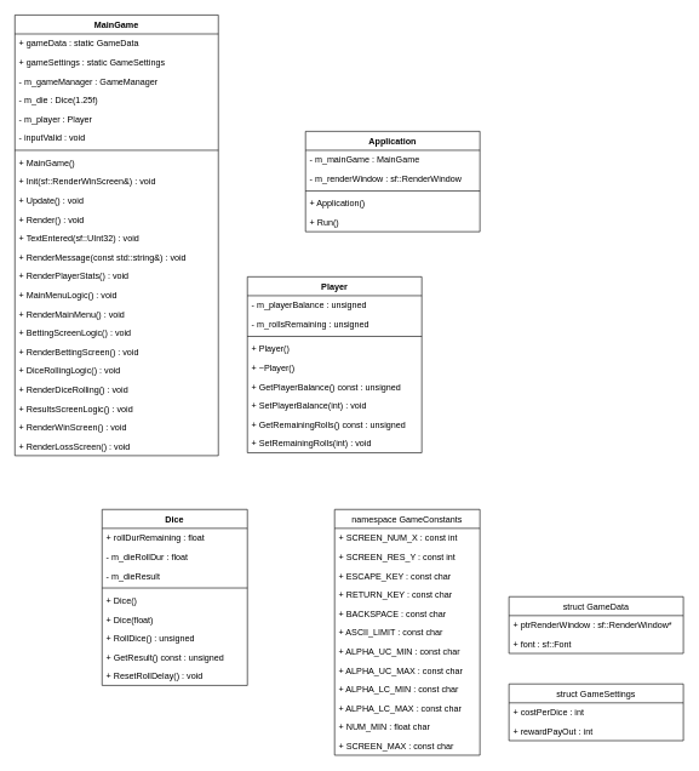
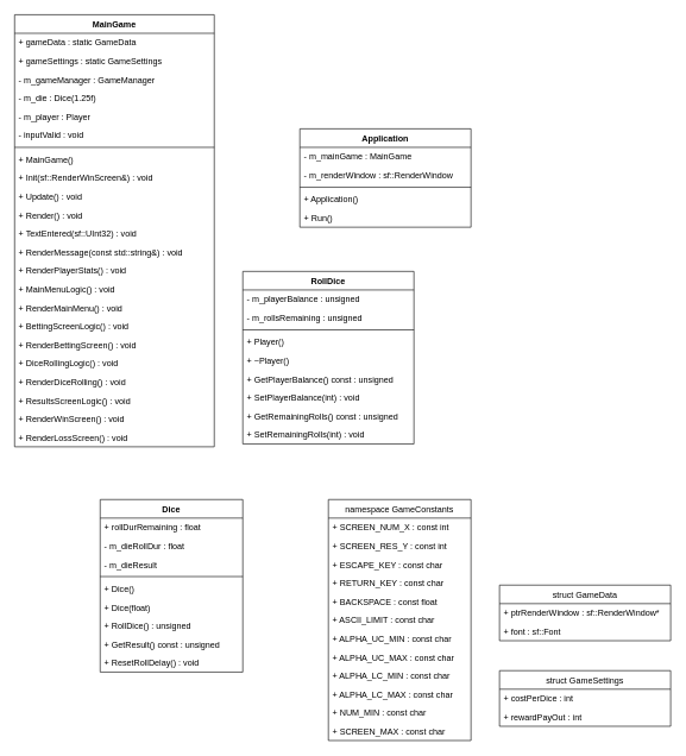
- <mxCell id="32" value="Player" style="swimlane;fontStyle=1;align=center;verticalAlign=top;childLayout=stackLayout;horizontal=1;startSize=26;horizontalStack=0;resizeParent=1;resizeParentMax=0;resizeLast=0;collapsible=1;marginBottom=0;" parent="1" vertex="1"><mxGeometry x="340" y="380" width="240" height="242" as="geometry" /></mxCell>
+ <mxCell id="32" value="RollDice" style="swimlane;fontStyle=1;align=center;verticalAlign=top;childLayout=stackLayout;horizontal=1;startSize=26;horizontalStack=0;resizeParent=1;resizeParentMax=0;resizeLast=0;collapsible=1;marginBottom=0;" parent="1" vertex="1"><mxGeometry x="340" y="380" width="240" height="242" as="geometry" /></mxCell>
- <mxCell id="57" value="+ BACKSPACE : const char" style="text;strokeColor=none;fillColor=none;align=left;verticalAlign=top;spacingLeft=4;spacingRight=4;overflow=hidden;rotatable=0;points=[[0,0.5],[1,0.5]];portConstraint=eastwest;" parent="52" vertex="1"><mxGeometry y="130" width="200" height="26" as="geometry" /></mxCell>
+ <mxCell id="57" value="+ BACKSPACE : const float" style="text;strokeColor=none;fillColor=none;align=left;verticalAlign=top;spacingLeft=4;spacingRight=4;overflow=hidden;rotatable=0;points=[[0,0.5],[1,0.5]];portConstraint=eastwest;" parent="52" vertex="1"><mxGeometry y="130" width="200" height="26" as="geometry" /></mxCell>
- <mxCell id="63" value="+ NUM_MIN : float char" style="text;strokeColor=none;fillColor=none;align=left;verticalAlign=top;spacingLeft=4;spacingRight=4;overflow=hidden;rotatable=0;points=[[0,0.5],[1,0.5]];portConstraint=eastwest;" parent="52" vertex="1"><mxGeometry y="286" width="200" height="26" as="geometry" /></mxCell>
+ <mxCell id="63" value="+ NUM_MIN : const char" style="text;strokeColor=none;fillColor=none;align=left;verticalAlign=top;spacingLeft=4;spacingRight=4;overflow=hidden;rotatable=0;points=[[0,0.5],[1,0.5]];portConstraint=eastwest;" parent="52" vertex="1"><mxGeometry y="286" width="200" height="26" as="geometry" /></mxCell>
